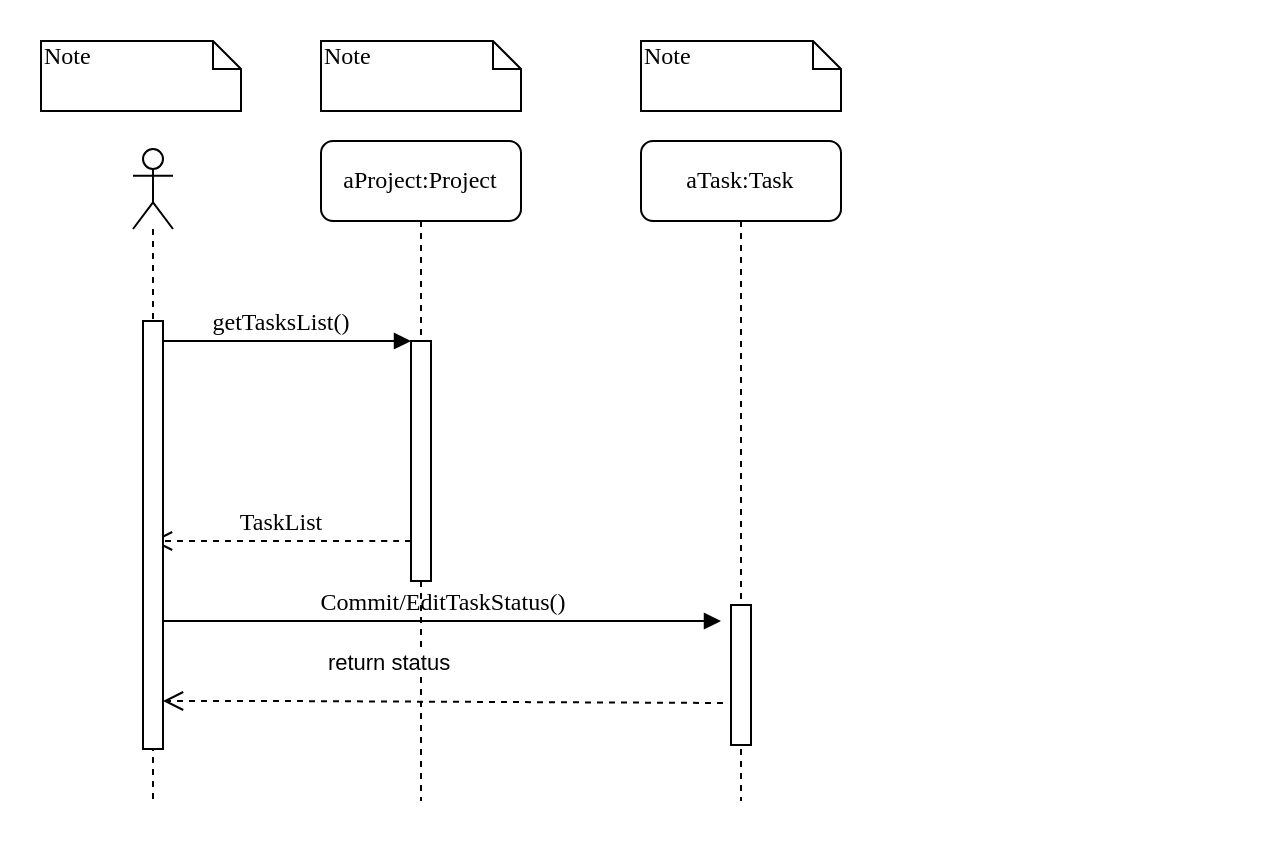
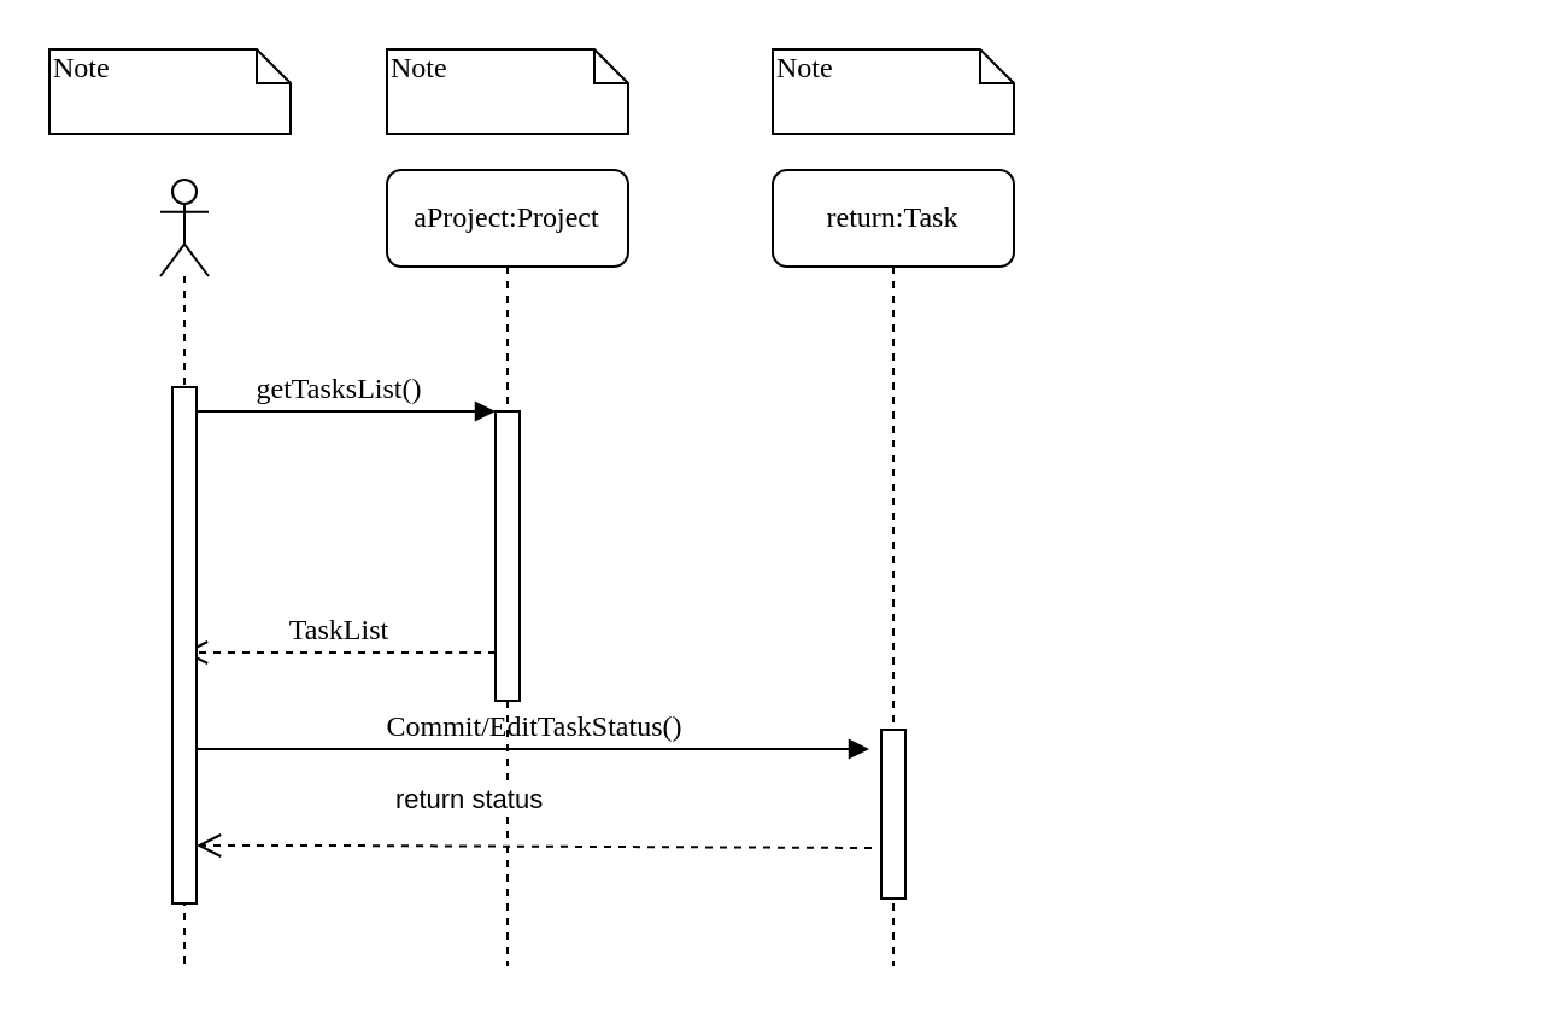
- <mxCell id="4" value="aTask:Task" style="shape=umlLifeline;perimeter=lifelinePerimeter;whiteSpace=wrap;html=1;container=1;collapsible=0;recursiveResize=0;outlineConnect=0;rounded=1;shadow=0;comic=0;labelBackgroundColor=none;strokeColor=#000000;strokeWidth=1;fillColor=#FFFFFF;fontFamily=Verdana;fontSize=12;fontColor=#000000;align=center;" vertex="1" parent="1"><mxGeometry x="320" y="70" width="100" height="330" as="geometry" /></mxCell>
+ <mxCell id="4" value="return:Task" style="shape=umlLifeline;perimeter=lifelinePerimeter;whiteSpace=wrap;html=1;container=1;collapsible=0;recursiveResize=0;outlineConnect=0;rounded=1;shadow=0;comic=0;labelBackgroundColor=none;strokeColor=#000000;strokeWidth=1;fillColor=#FFFFFF;fontFamily=Verdana;fontSize=12;fontColor=#000000;align=center;" vertex="1" parent="1"><mxGeometry x="320" y="70" width="100" height="330" as="geometry" /></mxCell>
